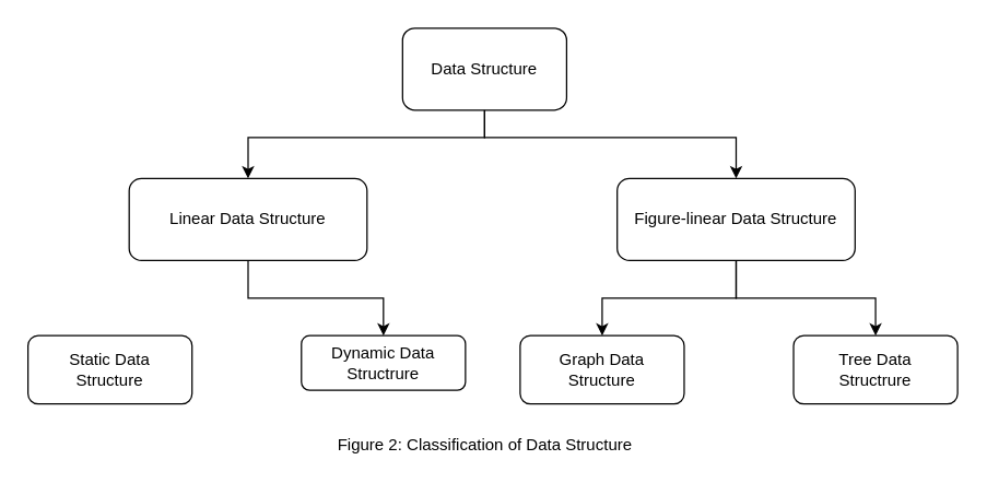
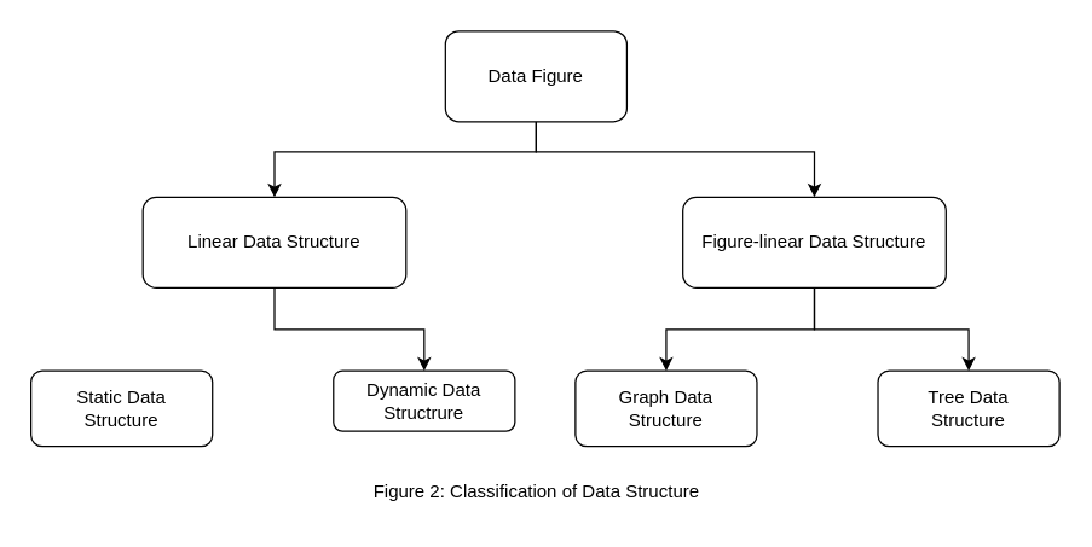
- <mxCell id="4" value="Data Structure" style="rounded=1;whiteSpace=wrap;html=1;" parent="1" vertex="1"><mxGeometry x="294" y="20" width="120" height="60" as="geometry" /></mxCell>
+ <mxCell id="4" value="Data Figure" style="rounded=1;whiteSpace=wrap;html=1;" parent="1" vertex="1"><mxGeometry x="294" y="20" width="120" height="60" as="geometry" /></mxCell>
- <mxCell id="11" value="Tree Data&lt;br&gt;Structrure" style="rounded=1;whiteSpace=wrap;html=1;" parent="1" vertex="1"><mxGeometry x="580" y="245" width="120" height="50" as="geometry" /></mxCell>
+ <mxCell id="11" value="Tree Data&lt;br&gt;Structure" style="rounded=1;whiteSpace=wrap;html=1;" parent="1" vertex="1"><mxGeometry x="580" y="245" width="120" height="50" as="geometry" /></mxCell>
